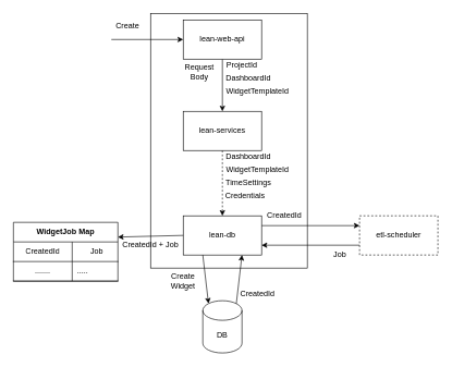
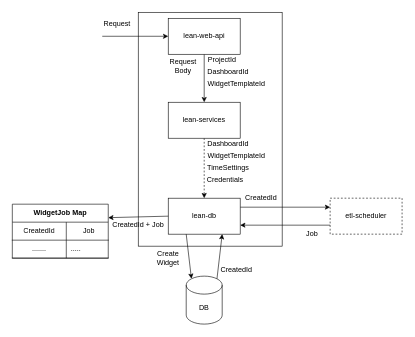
- <mxCell id="6" value="Create" style="text;html=1;strokeColor=none;fillColor=none;align=center;verticalAlign=middle;whiteSpace=wrap;rounded=0;" vertex="1" parent="1"><mxGeometry x="160" y="30" width="70" height="20" as="geometry" /></mxCell>
+ <mxCell id="6" value="Request" style="text;html=1;strokeColor=none;fillColor=none;align=center;verticalAlign=middle;whiteSpace=wrap;rounded=0;" vertex="1" parent="1"><mxGeometry x="160" y="30" width="70" height="20" as="geometry" /></mxCell>
